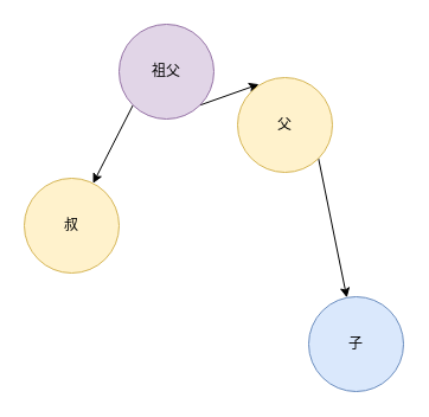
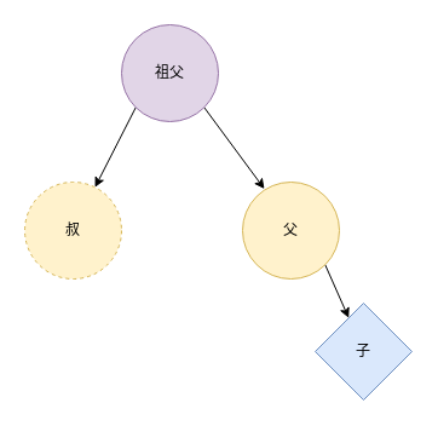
- <mxCell id="6" value="父" style="ellipse;whiteSpace=wrap;html=1;aspect=fixed;fillColor=#fff2cc;strokeColor=#d6b656;" vertex="1" parent="1"><mxGeometry x="200" y="65" width="80" height="80" as="geometry" /></mxCell>
+ <mxCell id="6" value="父" style="ellipse;whiteSpace=wrap;html=1;aspect=fixed;fillColor=#fff2cc;strokeColor=#d6b656;" vertex="1" parent="1"><mxGeometry x="200" y="150" width="80" height="80" as="geometry" /></mxCell>
- <mxCell id="7" value="叔" style="ellipse;whiteSpace=wrap;html=1;aspect=fixed;fillColor=#fff2cc;strokeColor=#d6b656;" vertex="1" parent="1"><mxGeometry x="20" y="150" width="80" height="80" as="geometry" /></mxCell>
+ <mxCell id="7" value="叔" style="ellipse;whiteSpace=wrap;html=1;aspect=fixed;fillColor=#fff2cc;strokeColor=#d6b656;dashed=1;" vertex="1" parent="1"><mxGeometry x="20" y="150" width="80" height="80" as="geometry" /></mxCell>
- <mxCell id="8" value="子" style="ellipse;whiteSpace=wrap;html=1;aspect=fixed;fillColor=#dae8fc;strokeColor=#6c8ebf;" vertex="1" parent="1"><mxGeometry x="260" y="250" width="80" height="80" as="geometry" /></mxCell>
+ <mxCell id="8" value="子" style="rhombus;whiteSpace=wrap;html=1;aspect=fixed;fillColor=#dae8fc;strokeColor=#6c8ebf;" vertex="1" parent="1"><mxGeometry x="260" y="250" width="80" height="80" as="geometry" /></mxCell>
